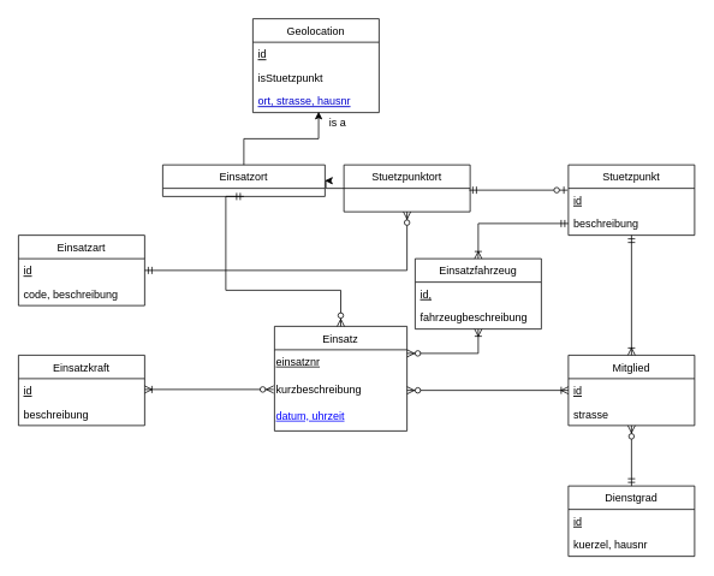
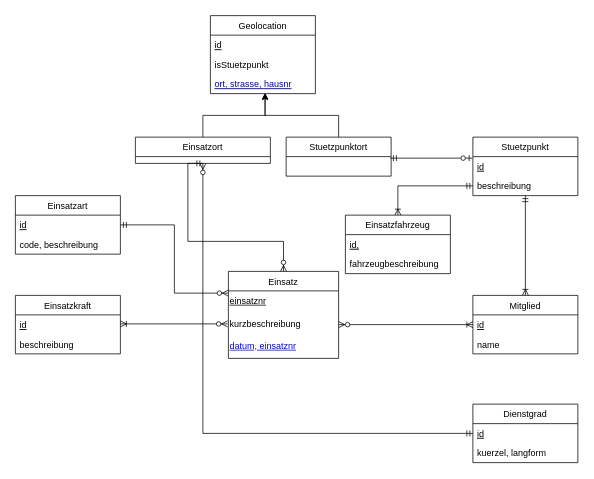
- <mxCell id="41" value="is a" style="text;html=1;resizable=0;points=[];autosize=1;align=left;verticalAlign=top;spacingTop=-4;" parent="1" vertex="1"><mxGeometry x="363" y="125" width="30" height="20" as="geometry" /></mxCell>
- <mxCell id="39" style="edgeStyle=orthogonalEdgeStyle;rounded=0;orthogonalLoop=1;jettySize=auto;html=1;" parent="1" source="40" target="38" edge="1"><mxGeometry relative="1" as="geometry" /></mxCell>
+ <mxCell id="39" style="edgeStyle=orthogonalEdgeStyle;rounded=0;orthogonalLoop=1;jettySize=auto;html=1;entryX=0.521;entryY=1;entryDx=0;entryDy=0;entryPerimeter=0;" parent="1" source="40" target="19" edge="1"><mxGeometry relative="1" as="geometry" /></mxCell>
- <mxCell id="24" style="edgeStyle=orthogonalEdgeStyle;rounded=0;orthogonalLoop=1;jettySize=auto;html=1;startArrow=ERmandOne;startFill=0;endArrow=ERzeroToMany;endFill=1;" parent="1" source="25" target="40" edge="1"><mxGeometry relative="1" as="geometry" /></mxCell>
+ <mxCell id="24" style="edgeStyle=orthogonalEdgeStyle;rounded=0;orthogonalLoop=1;jettySize=auto;html=1;entryX=0;entryY=0.25;entryDx=0;entryDy=0;startArrow=ERmandOne;startFill=0;endArrow=ERzeroToMany;endFill=1;" parent="1" source="25" target="10" edge="1"><mxGeometry relative="1" as="geometry" /></mxCell>
- <mxCell id="2" style="edgeStyle=orthogonalEdgeStyle;rounded=0;orthogonalLoop=1;jettySize=auto;html=1;startArrow=ERoneToMany;startFill=0;endArrow=ERzeroToMany;endFill=1;" parent="1" source="4" target="10" edge="1"><mxGeometry relative="1" as="geometry"><Array as="points"><mxPoint x="530" y="391" /></Array><mxPoint x="460" y="395" as="targetPoint" /></mxGeometry></mxCell>
- <mxCell id="31" value="strasse" style="text;strokeColor=none;fillColor=none;align=left;verticalAlign=top;spacingLeft=4;spacingRight=4;overflow=hidden;rotatable=0;points=[[0,0.5],[1,0.5]];portConstraint=eastwest;" parent="29" vertex="1"><mxGeometry y="52" width="140" height="26" as="geometry" /></mxCell>
+ <mxCell id="31" value="name" style="text;strokeColor=none;fillColor=none;align=left;verticalAlign=top;spacingLeft=4;spacingRight=4;overflow=hidden;rotatable=0;points=[[0,0.5],[1,0.5]];portConstraint=eastwest;" parent="29" vertex="1"><mxGeometry y="52" width="140" height="26" as="geometry" /></mxCell>
- <mxCell id="13" value="&lt;font color=&quot;#0000FF&quot;&gt;&lt;u&gt;datum, uhrzeit&lt;/u&gt;&lt;/font&gt;" style="text;html=1;" parent="10" vertex="1"><mxGeometry y="86" width="147" height="30" as="geometry" /></mxCell>
+ <mxCell id="13" value="&lt;font color=&quot;#0000FF&quot;&gt;&lt;u&gt;datum, einsatznr&lt;/u&gt;&lt;/font&gt;" style="text;html=1;" parent="10" vertex="1"><mxGeometry y="86" width="147" height="30" as="geometry" /></mxCell>
- <mxCell id="32" style="edgeStyle=orthogonalEdgeStyle;rounded=0;orthogonalLoop=1;jettySize=auto;html=1;entryX=0.5;entryY=1;entryDx=0;entryDy=0;startArrow=ERmandOne;startFill=0;endArrow=ERzeroToMany;endFill=1;" parent="1" source="33" target="29" edge="1"><mxGeometry relative="1" as="geometry" /></mxCell>
+ <mxCell id="32" style="edgeStyle=orthogonalEdgeStyle;rounded=0;orthogonalLoop=1;jettySize=auto;html=1;startArrow=ERmandOne;startFill=0;endArrow=ERzeroToMany;endFill=1;" parent="1" source="33" target="38" edge="1"><mxGeometry relative="1" as="geometry" /></mxCell>
- <mxCell id="35" value="kuerzel, hausnr" style="text;strokeColor=none;fillColor=none;align=left;verticalAlign=top;spacingLeft=4;spacingRight=4;overflow=hidden;rotatable=0;points=[[0,0.5],[1,0.5]];portConstraint=eastwest;" parent="33" vertex="1"><mxGeometry y="52" width="140" height="26" as="geometry" /></mxCell>
+ <mxCell id="35" value="kuerzel, langform" style="text;strokeColor=none;fillColor=none;align=left;verticalAlign=top;spacingLeft=4;spacingRight=4;overflow=hidden;rotatable=0;points=[[0,0.5],[1,0.5]];portConstraint=eastwest;" parent="33" vertex="1"><mxGeometry y="52" width="140" height="26" as="geometry" /></mxCell>
